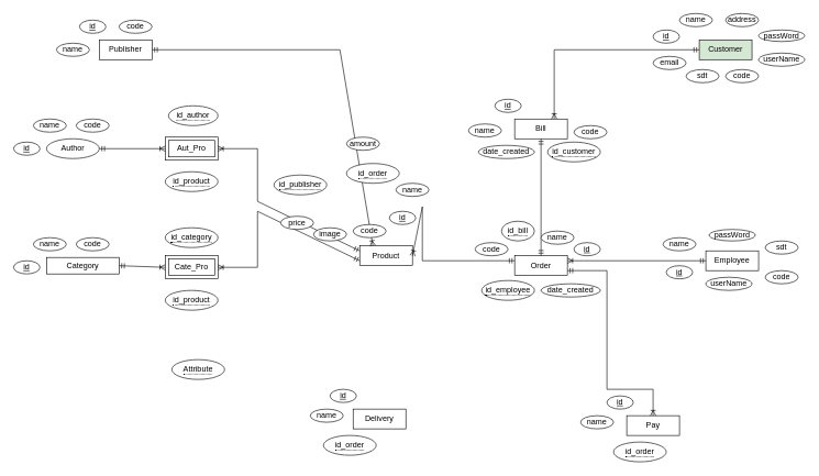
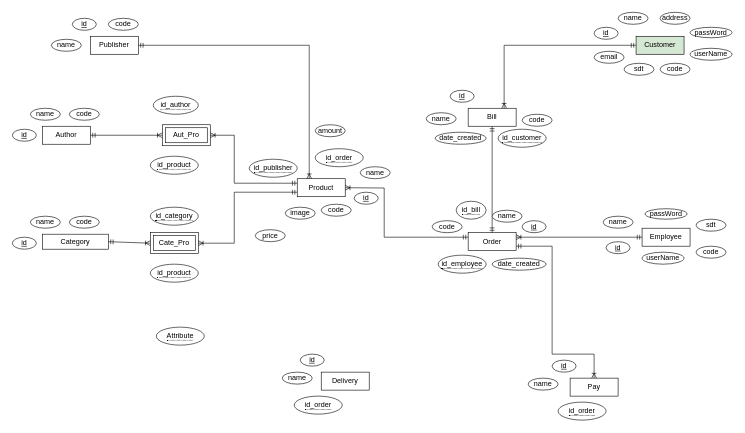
- <mxCell id="2" value="Author" style="ellipse;whiteSpace=wrap;html=1;align=center;" vertex="1" parent="1"><mxGeometry x="70" y="210" width="80" height="30" as="geometry" /></mxCell>
+ <mxCell id="2" value="Author" style="whiteSpace=wrap;html=1;align=center;" vertex="1" parent="1"><mxGeometry x="70" y="210" width="80" height="30" as="geometry" /></mxCell>
- <mxCell id="11" value="Aut_Pro" style="shape=ext;margin=3;double=1;whiteSpace=wrap;html=1;align=center;" vertex="1" parent="1"><mxGeometry x="250" y="207.5" width="80" height="35" as="geometry" /></mxCell>
+ <mxCell id="11" value="Aut_Pro" style="shape=ext;margin=3;double=1;whiteSpace=wrap;html=1;align=center;" vertex="1" parent="1"><mxGeometry x="270" y="207.5" width="80" height="35" as="geometry" /></mxCell>
- <mxCell id="45" value="price" style="ellipse;whiteSpace=wrap;html=1;align=center;" vertex="1" parent="1"><mxGeometry x="425" y="327.5" width="50" height="20" as="geometry" /></mxCell>
+ <mxCell id="45" value="price" style="ellipse;whiteSpace=wrap;html=1;align=center;" vertex="1" parent="1"><mxGeometry x="425" y="382.5" width="50" height="20" as="geometry" /></mxCell>
- <mxCell id="6" value="Product" style="whiteSpace=wrap;html=1;align=center;" vertex="1" parent="1"><mxGeometry x="545" y="372.5" width="80" height="30" as="geometry" /></mxCell>
+ <mxCell id="6" value="Product" style="whiteSpace=wrap;html=1;align=center;" vertex="1" parent="1"><mxGeometry x="495" y="297.5" width="80" height="30" as="geometry" /></mxCell>
